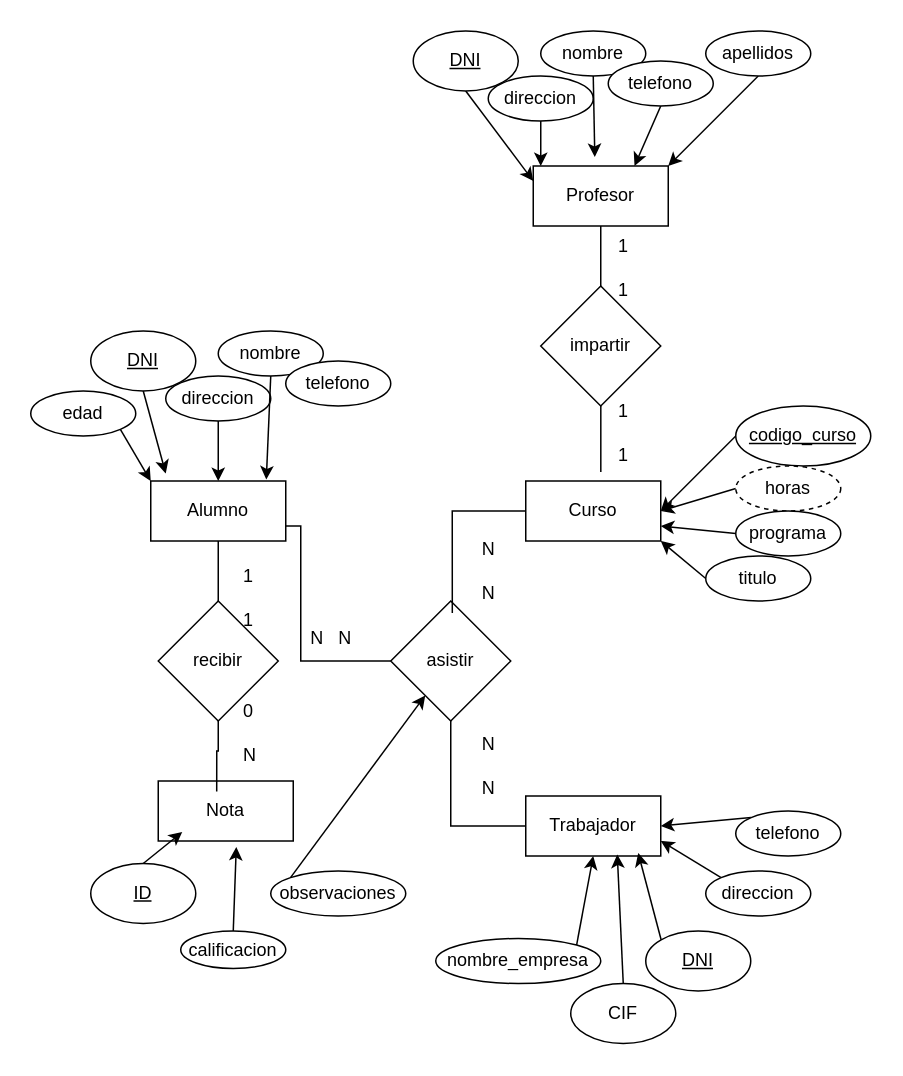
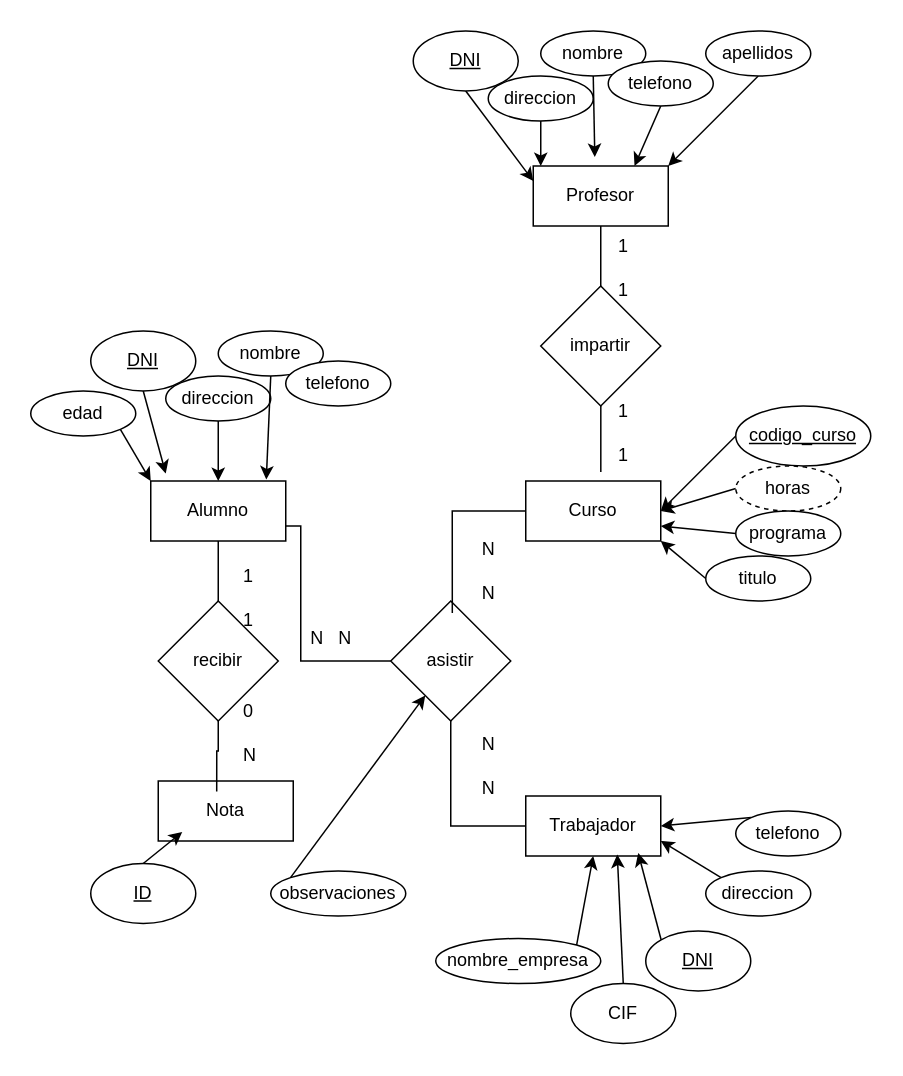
- <mxCell id="64" style="rounded=0;orthogonalLoop=1;jettySize=auto;html=1;exitX=0.5;exitY=0;exitDx=0;exitDy=0;entryX=0.578;entryY=1.1;entryDx=0;entryDy=0;entryPerimeter=0;" parent="1" source="61" target="8" edge="1"><mxGeometry relative="1" as="geometry" /></mxCell>
- <mxCell id="61" value="calificacion" style="ellipse;whiteSpace=wrap;html=1;" parent="1" vertex="1"><mxGeometry x="120" y="620" width="70" height="25" as="geometry" /></mxCell>
